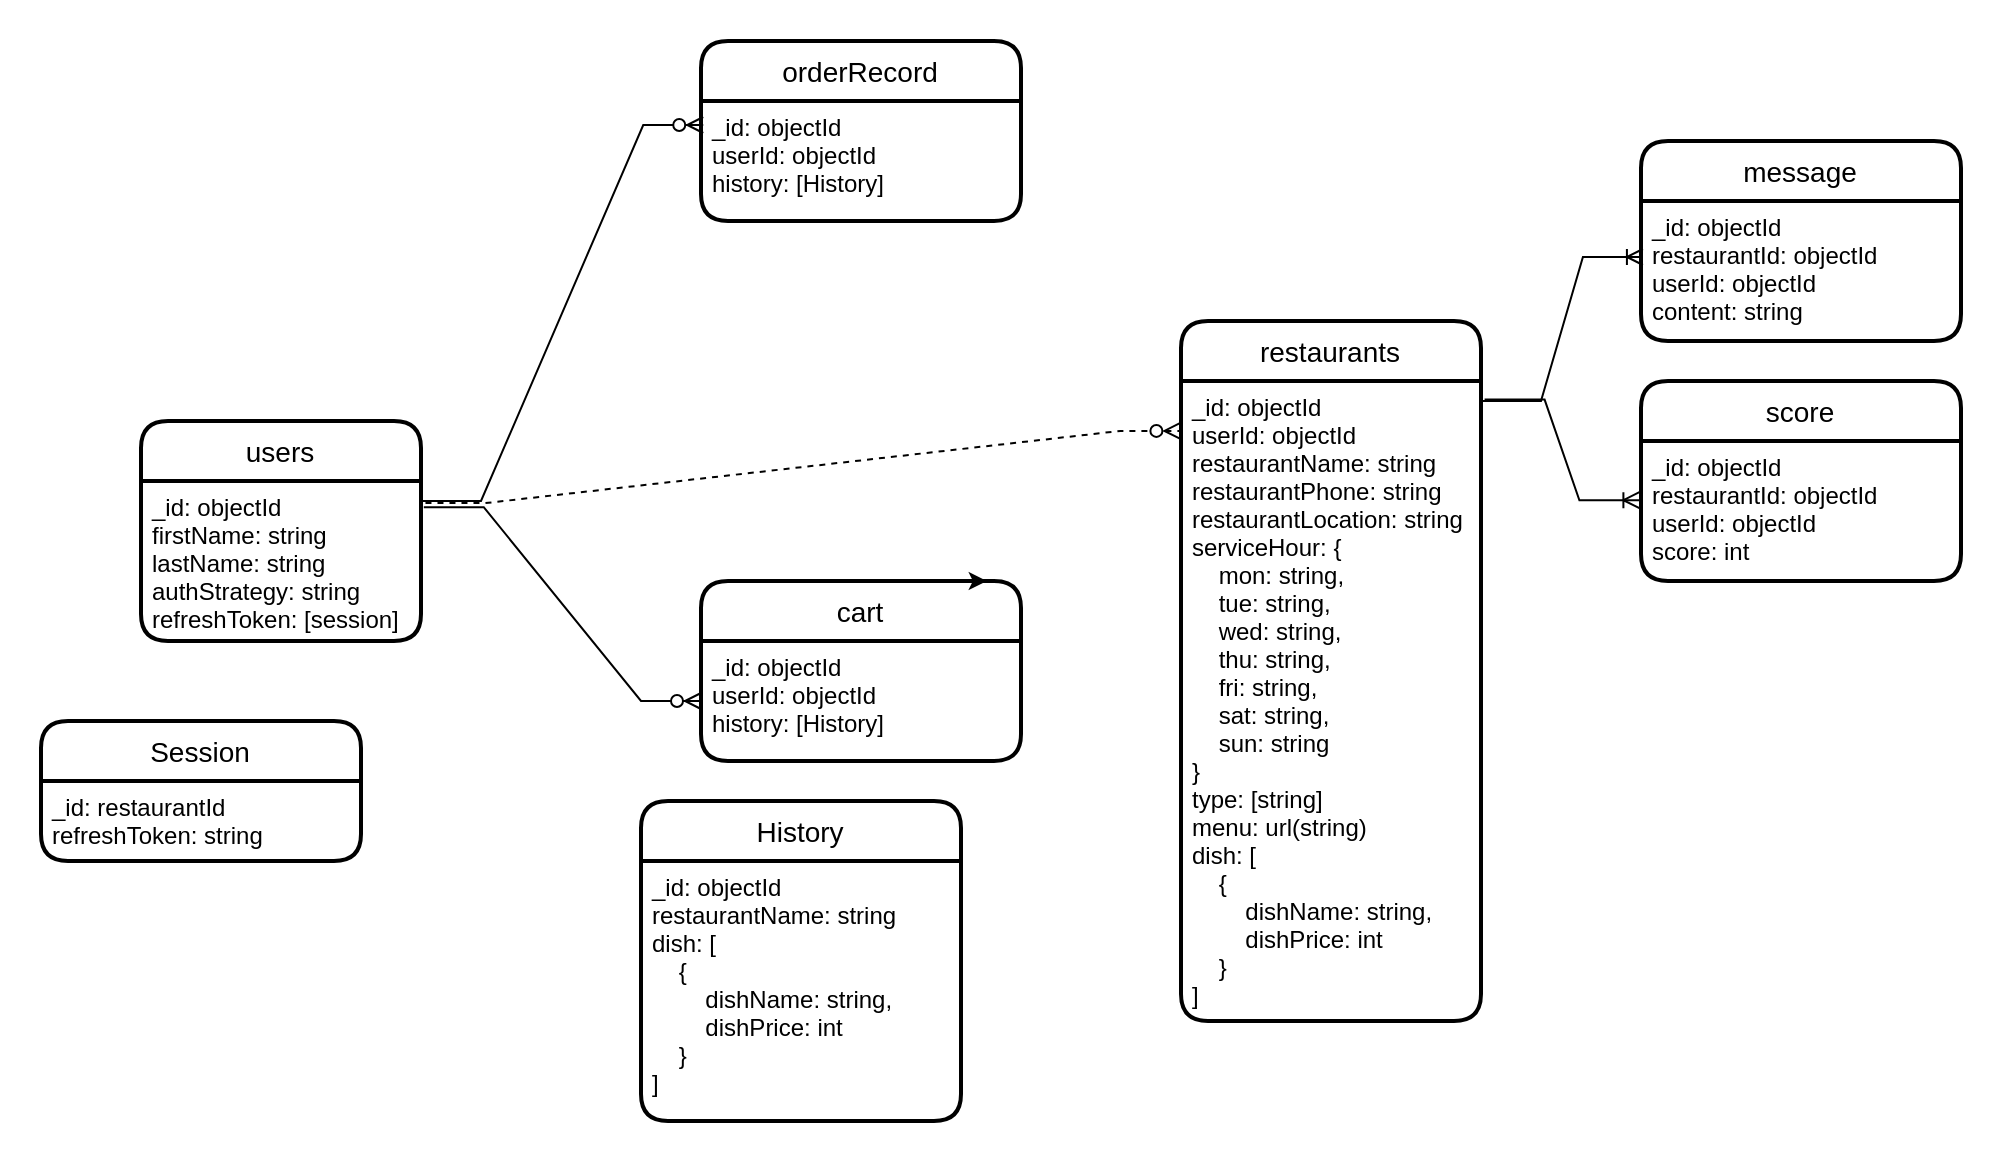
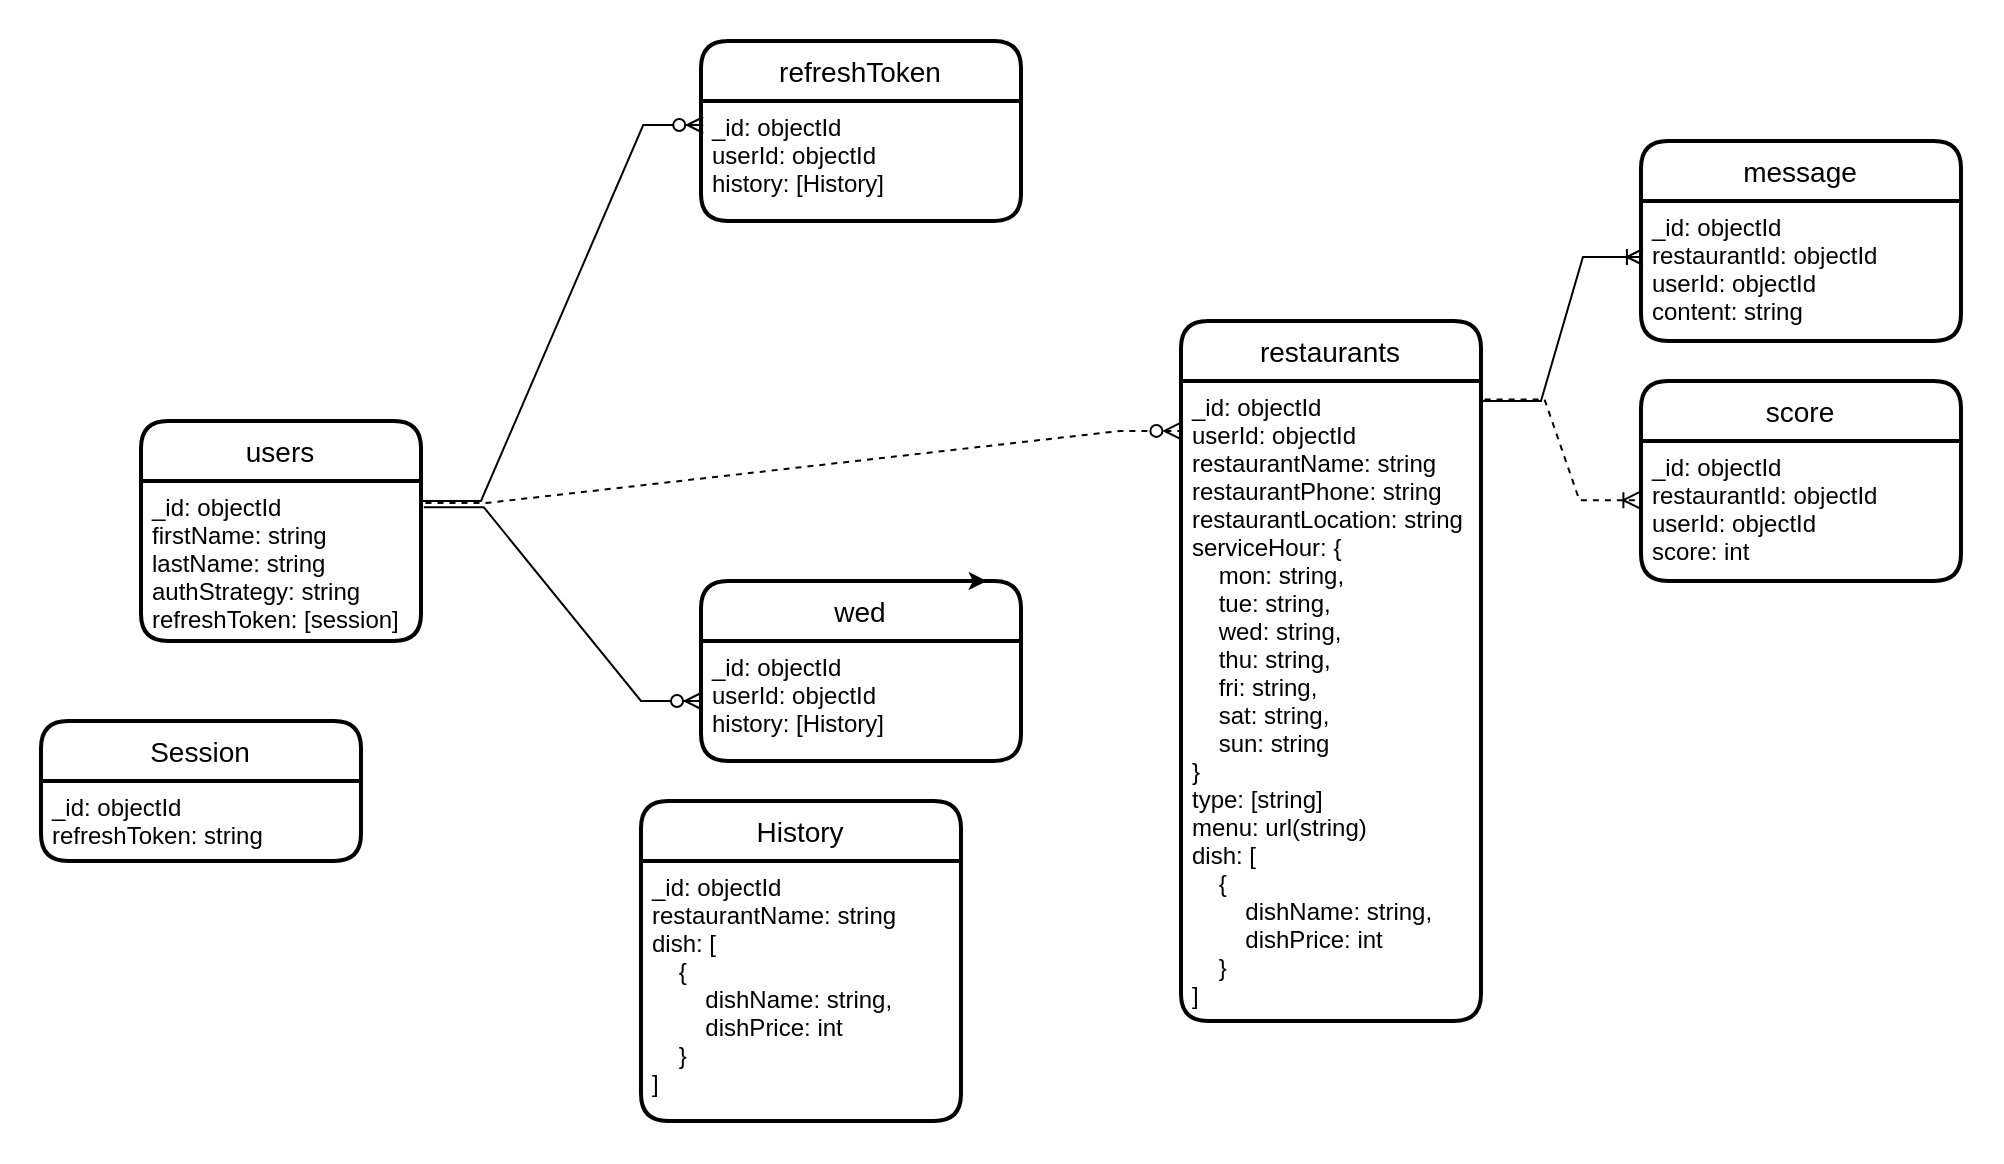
- <mxCell id="11" value="orderRecord" style="swimlane;childLayout=stackLayout;horizontal=1;startSize=30;horizontalStack=0;rounded=1;fontSize=14;fontStyle=0;strokeWidth=2;resizeParent=0;resizeLast=1;shadow=0;dashed=0;align=center;" parent="1" vertex="1"><mxGeometry x="350" y="20" width="160" height="90" as="geometry" /></mxCell>
+ <mxCell id="11" value="refreshToken" style="swimlane;childLayout=stackLayout;horizontal=1;startSize=30;horizontalStack=0;rounded=1;fontSize=14;fontStyle=0;strokeWidth=2;resizeParent=0;resizeLast=1;shadow=0;dashed=0;align=center;" parent="1" vertex="1"><mxGeometry x="350" y="20" width="160" height="90" as="geometry" /></mxCell>
- <mxCell id="19" value="" style="edgeStyle=entityRelationEdgeStyle;fontSize=12;html=1;endArrow=ERoneToMany;rounded=0;exitX=1.012;exitY=0.029;exitDx=0;exitDy=0;exitPerimeter=0;entryX=-0.005;entryY=0.423;entryDx=0;entryDy=0;entryPerimeter=0;" edge="1" parent="1" source="5" target="17"><mxGeometry width="100" height="100" relative="1" as="geometry"><mxPoint x="730" y="370" as="sourcePoint" /><mxPoint x="830" y="270" as="targetPoint" /></mxGeometry></mxCell>
+ <mxCell id="19" value="" style="edgeStyle=entityRelationEdgeStyle;fontSize=12;html=1;endArrow=ERoneToMany;rounded=0;exitX=1.012;exitY=0.029;exitDx=0;exitDy=0;exitPerimeter=0;entryX=-0.005;entryY=0.423;entryDx=0;entryDy=0;entryPerimeter=0;dashed=1;" edge="1" parent="1" source="5" target="17"><mxGeometry width="100" height="100" relative="1" as="geometry"><mxPoint x="730" y="370" as="sourcePoint" /><mxPoint x="830" y="270" as="targetPoint" /></mxGeometry></mxCell>
- <mxCell id="7" value="cart" style="swimlane;childLayout=stackLayout;horizontal=1;startSize=30;horizontalStack=0;rounded=1;fontSize=14;fontStyle=0;strokeWidth=2;resizeParent=0;resizeLast=1;shadow=0;dashed=0;align=center;" parent="1" vertex="1"><mxGeometry x="350" y="290" width="160" height="90" as="geometry"><mxRectangle x="380" y="220" width="60" height="30" as="alternateBounds" /></mxGeometry></mxCell>
+ <mxCell id="7" value="wed" style="swimlane;childLayout=stackLayout;horizontal=1;startSize=30;horizontalStack=0;rounded=1;fontSize=14;fontStyle=0;strokeWidth=2;resizeParent=0;resizeLast=1;shadow=0;dashed=0;align=center;" parent="1" vertex="1"><mxGeometry x="350" y="290" width="160" height="90" as="geometry"><mxRectangle x="380" y="220" width="60" height="30" as="alternateBounds" /></mxGeometry></mxCell>
- <mxCell id="15" value="_id: restaurantId&#10;refreshToken: string" style="align=left;strokeColor=none;fillColor=none;spacingLeft=4;fontSize=12;verticalAlign=top;resizable=0;rotatable=0;part=1;" vertex="1" parent="14"><mxGeometry y="30" width="160" height="40" as="geometry" /></mxCell>
+ <mxCell id="15" value="_id: objectId&#10;refreshToken: string" style="align=left;strokeColor=none;fillColor=none;spacingLeft=4;fontSize=12;verticalAlign=top;resizable=0;rotatable=0;part=1;" vertex="1" parent="14"><mxGeometry y="30" width="160" height="40" as="geometry" /></mxCell>
